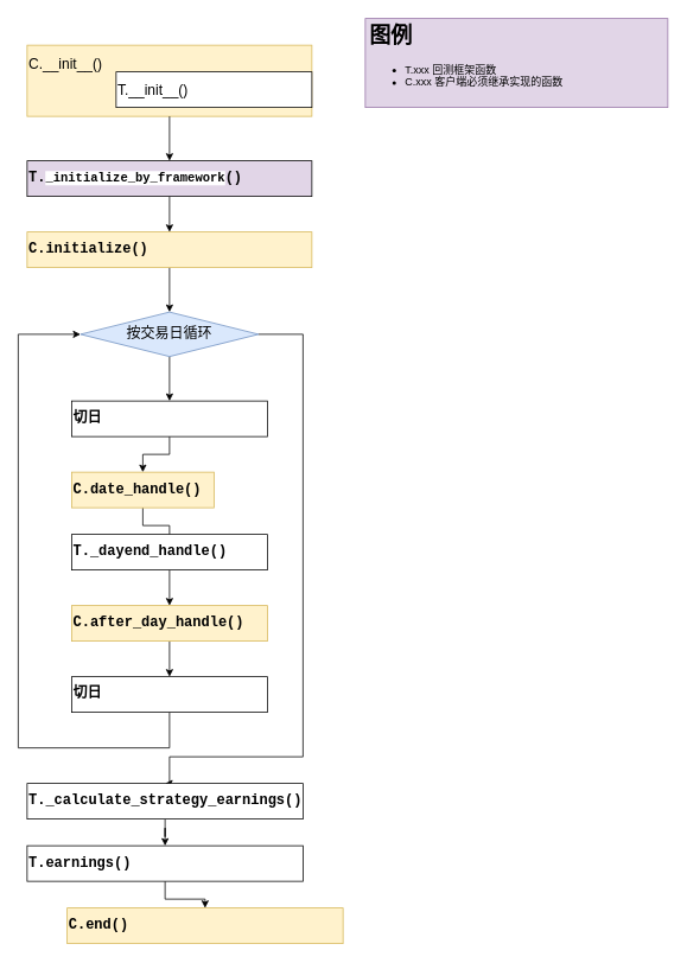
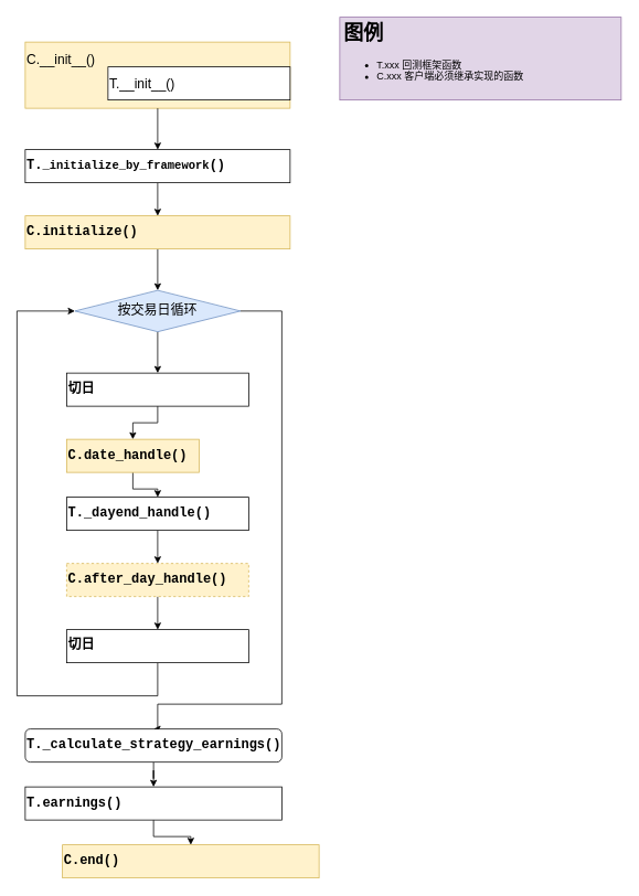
- <mxCell id="6" value="T.&lt;span style=&quot;background-color: rgb(255, 255, 255); font-size: 14px; white-space: pre;&quot;&gt;_initialize_by_framework&lt;/span&gt;&lt;span&gt;()&lt;/span&gt;" style="rounded=0;whiteSpace=wrap;html=1;fontSize=16;align=left;fontFamily=Courier New;fontStyle=1;fillColor=#e1d5e7;" parent="1" vertex="1"><mxGeometry x="30" y="180" width="320" height="40" as="geometry" /></mxCell>
+ <mxCell id="6" value="T.&lt;span style=&quot;background-color: rgb(255, 255, 255); font-size: 14px; white-space: pre;&quot;&gt;_initialize_by_framework&lt;/span&gt;&lt;span&gt;()&lt;/span&gt;" style="rounded=0;whiteSpace=wrap;html=1;fontSize=16;align=left;fontFamily=Courier New;fontStyle=1" parent="1" vertex="1"><mxGeometry x="30" y="180" width="320" height="40" as="geometry" /></mxCell>
- <mxCell id="14" value="" style="edgeStyle=orthogonalEdgeStyle;rounded=0;orthogonalLoop=1;jettySize=auto;html=1;fontFamily=Courier New;fontSize=16;endArrow=none;" parent="1" source="15" target="17" edge="1"><mxGeometry relative="1" as="geometry" /></mxCell>
+ <mxCell id="14" value="" style="edgeStyle=orthogonalEdgeStyle;rounded=0;orthogonalLoop=1;jettySize=auto;html=1;fontFamily=Courier New;fontSize=16;" parent="1" source="15" target="17" edge="1"><mxGeometry relative="1" as="geometry" /></mxCell>
- <mxCell id="20" value="C.after_day_handle()" style="rounded=0;whiteSpace=wrap;html=1;fontSize=16;align=left;fontFamily=Courier New;fontStyle=1;fillColor=#fff2cc;strokeColor=#d6b656;" parent="1" vertex="1"><mxGeometry x="80" y="680" width="220" height="40" as="geometry" /></mxCell>
+ <mxCell id="20" value="C.after_day_handle()" style="rounded=0;whiteSpace=wrap;html=1;fontSize=16;align=left;fontFamily=Courier New;fontStyle=1;fillColor=#fff2cc;strokeColor=#d6b656;dashed=1;" parent="1" vertex="1"><mxGeometry x="80" y="680" width="220" height="40" as="geometry" /></mxCell>
- <mxCell id="22" value="T._calculate_strategy_earnings()" style="rounded=0;whiteSpace=wrap;html=1;fontSize=16;align=left;fontFamily=Courier New;fontStyle=1;" parent="1" vertex="1"><mxGeometry x="30" y="880" width="310" height="40" as="geometry" /></mxCell>
+ <mxCell id="22" value="T._calculate_strategy_earnings()" style="whiteSpace=wrap;html=1;fontSize=16;align=left;fontFamily=Courier New;fontStyle=1;rounded=1;" parent="1" vertex="1"><mxGeometry x="30" y="880" width="310" height="40" as="geometry" /></mxCell>
